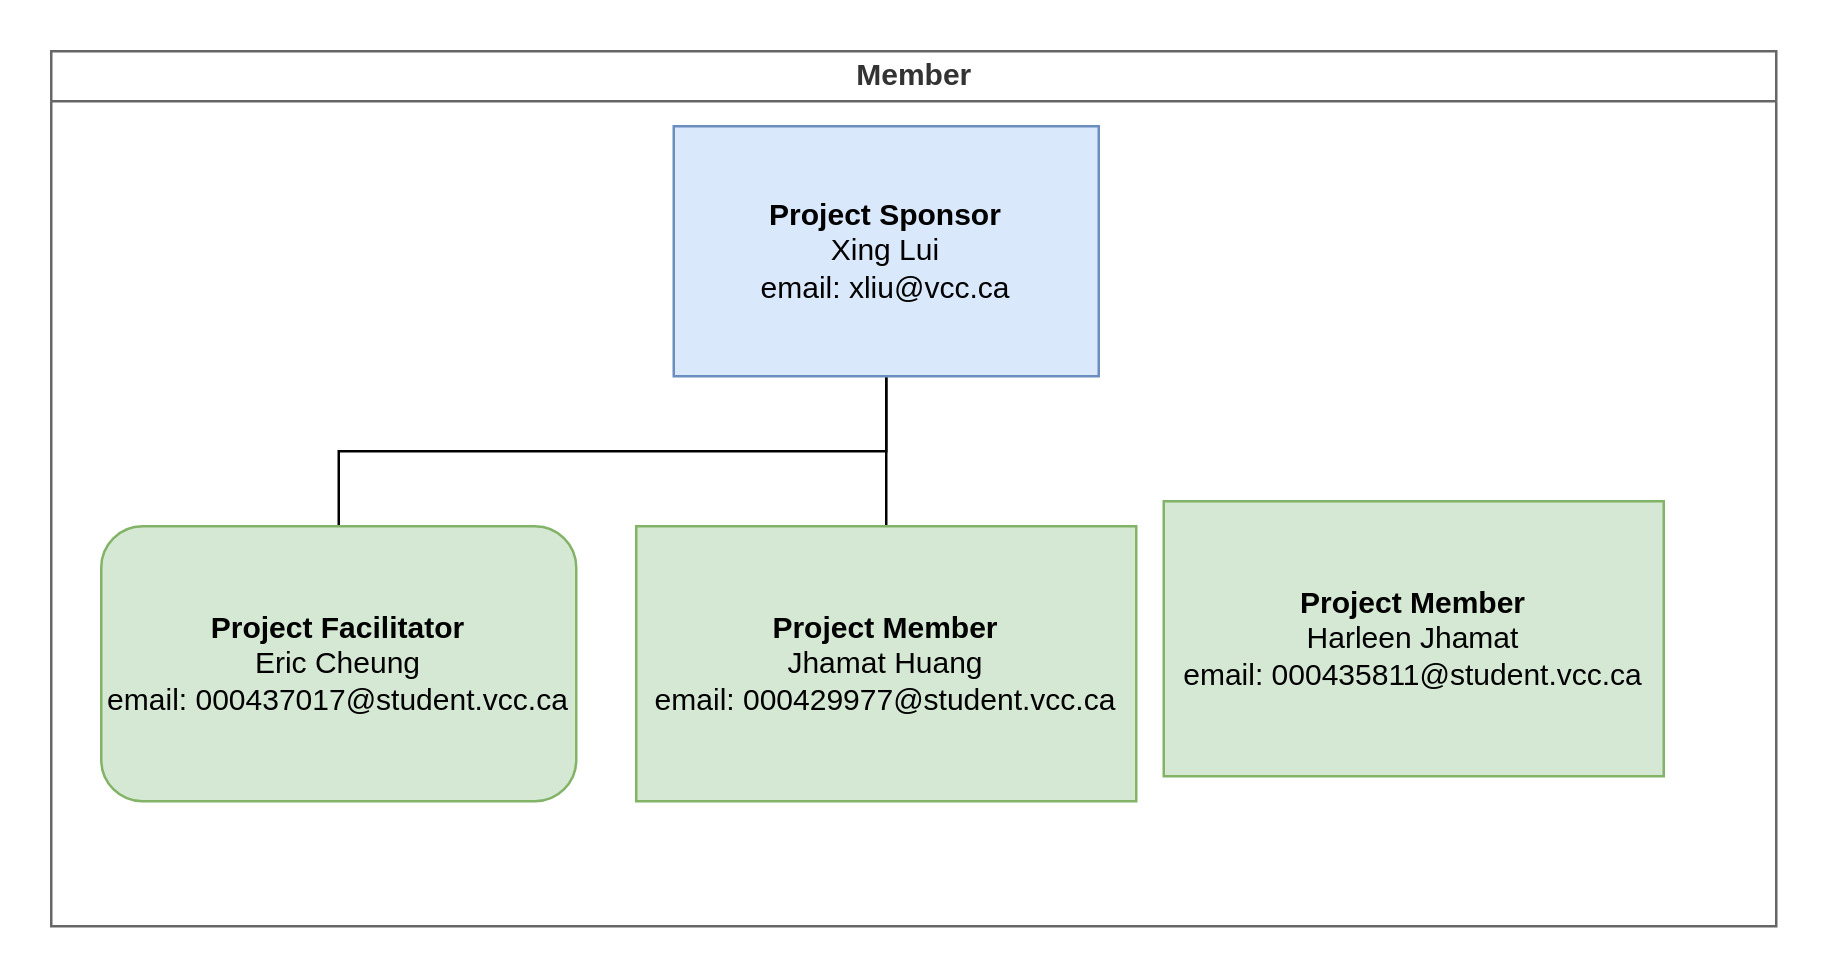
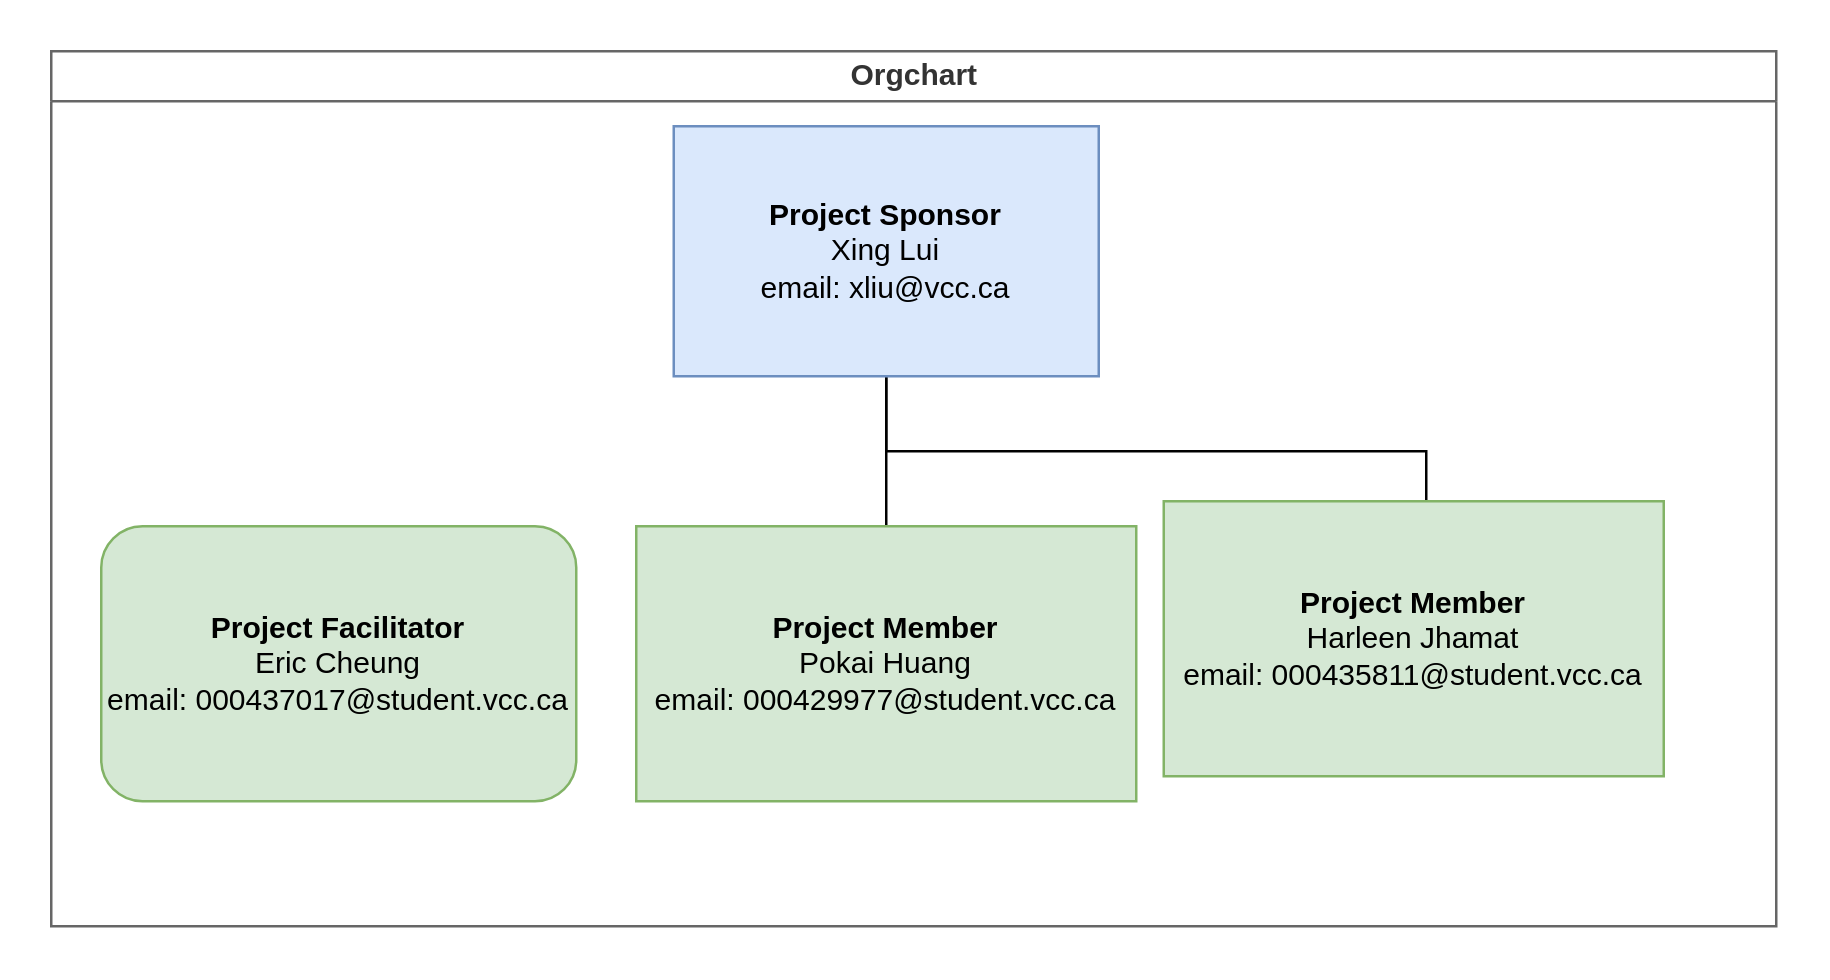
- <mxCell id="2" value="Member" style="swimlane;html=1;startSize=20;horizontal=1;containerType=tree;newEdgeStyle={&quot;edgeStyle&quot;:&quot;elbowEdgeStyle&quot;,&quot;startArrow&quot;:&quot;none&quot;,&quot;endArrow&quot;:&quot;none&quot;};strokeColor=#666666;fontColor=#333333;fillColor=#FFFFFF;" parent="1" vertex="1"><mxGeometry x="20" y="20" width="690" height="350" as="geometry" /></mxCell>
+ <mxCell id="2" value="Orgchart" style="swimlane;html=1;startSize=20;horizontal=1;containerType=tree;newEdgeStyle={&quot;edgeStyle&quot;:&quot;elbowEdgeStyle&quot;,&quot;startArrow&quot;:&quot;none&quot;,&quot;endArrow&quot;:&quot;none&quot;};strokeColor=#666666;fontColor=#333333;fillColor=#FFFFFF;" parent="1" vertex="1"><mxGeometry x="20" y="20" width="690" height="350" as="geometry" /></mxCell>
- <mxCell id="3" value="" style="edgeStyle=elbowEdgeStyle;elbow=vertical;startArrow=none;endArrow=none;rounded=0;" parent="2" source="6" target="7" edge="1"><mxGeometry relative="1" as="geometry" /></mxCell>
+ <mxCell id="5" style="edgeStyle=orthogonalEdgeStyle;rounded=0;orthogonalLoop=1;jettySize=auto;html=1;entryX=0.5;entryY=0;entryDx=0;entryDy=0;endArrow=none;endFill=0;" parent="2" source="6" target="8" edge="1"><mxGeometry relative="1" as="geometry"><Array as="points"><mxPoint x="334" y="160" /><mxPoint x="550" y="160" /><mxPoint x="550" y="190" /></Array></mxGeometry></mxCell>
- <mxCell id="9" value="&lt;b&gt;Project Member&lt;/b&gt;&lt;br&gt;Jhamat Huang&lt;br&gt;email: 000429977@student.vcc.ca" style="whiteSpace=wrap;html=1;align=center;verticalAlign=middle;treeFolding=1;treeMoving=1;newEdgeStyle={&quot;edgeStyle&quot;:&quot;elbowEdgeStyle&quot;,&quot;startArrow&quot;:&quot;none&quot;,&quot;endArrow&quot;:&quot;none&quot;};fillColor=#d5e8d4;strokeColor=#82b366;" parent="2" vertex="1"><mxGeometry x="234" y="190" width="200" height="110" as="geometry" /></mxCell>
+ <mxCell id="9" value="&lt;b&gt;Project Member&lt;/b&gt;&lt;br&gt;Pokai Huang&lt;br&gt;email: 000429977@student.vcc.ca" style="whiteSpace=wrap;html=1;align=center;verticalAlign=middle;treeFolding=1;treeMoving=1;newEdgeStyle={&quot;edgeStyle&quot;:&quot;elbowEdgeStyle&quot;,&quot;startArrow&quot;:&quot;none&quot;,&quot;endArrow&quot;:&quot;none&quot;};fillColor=#d5e8d4;strokeColor=#82b366;" parent="2" vertex="1"><mxGeometry x="234" y="190" width="200" height="110" as="geometry" /></mxCell>
